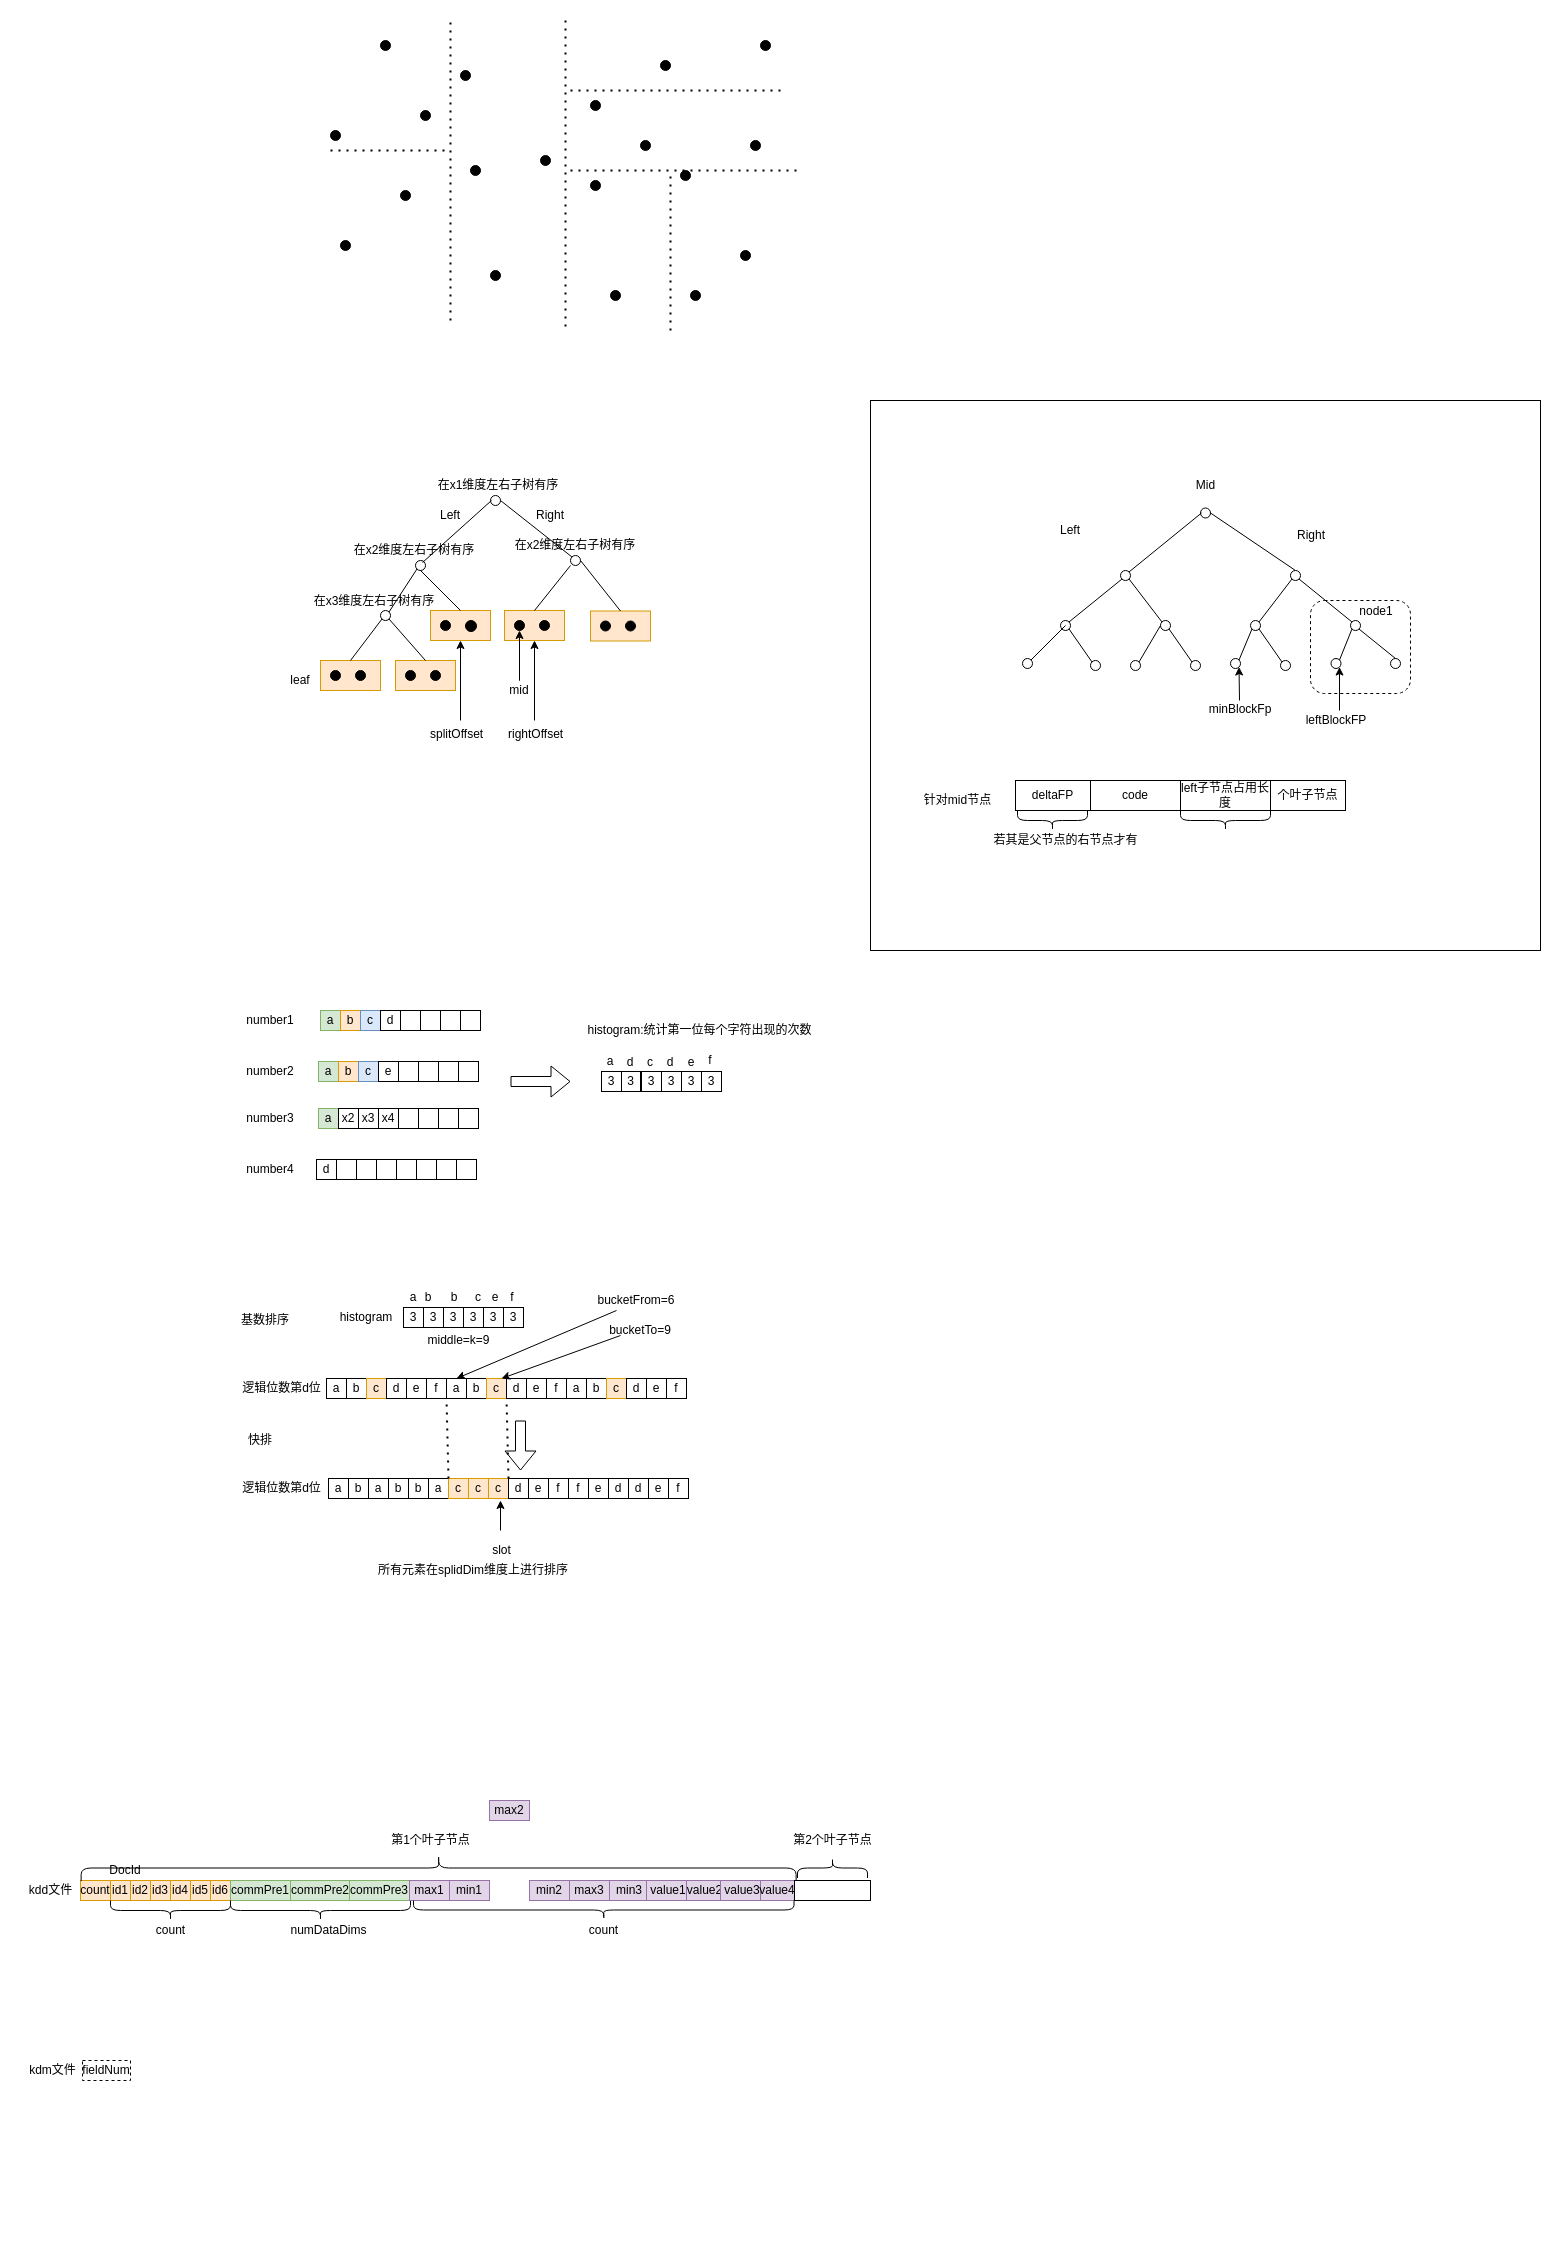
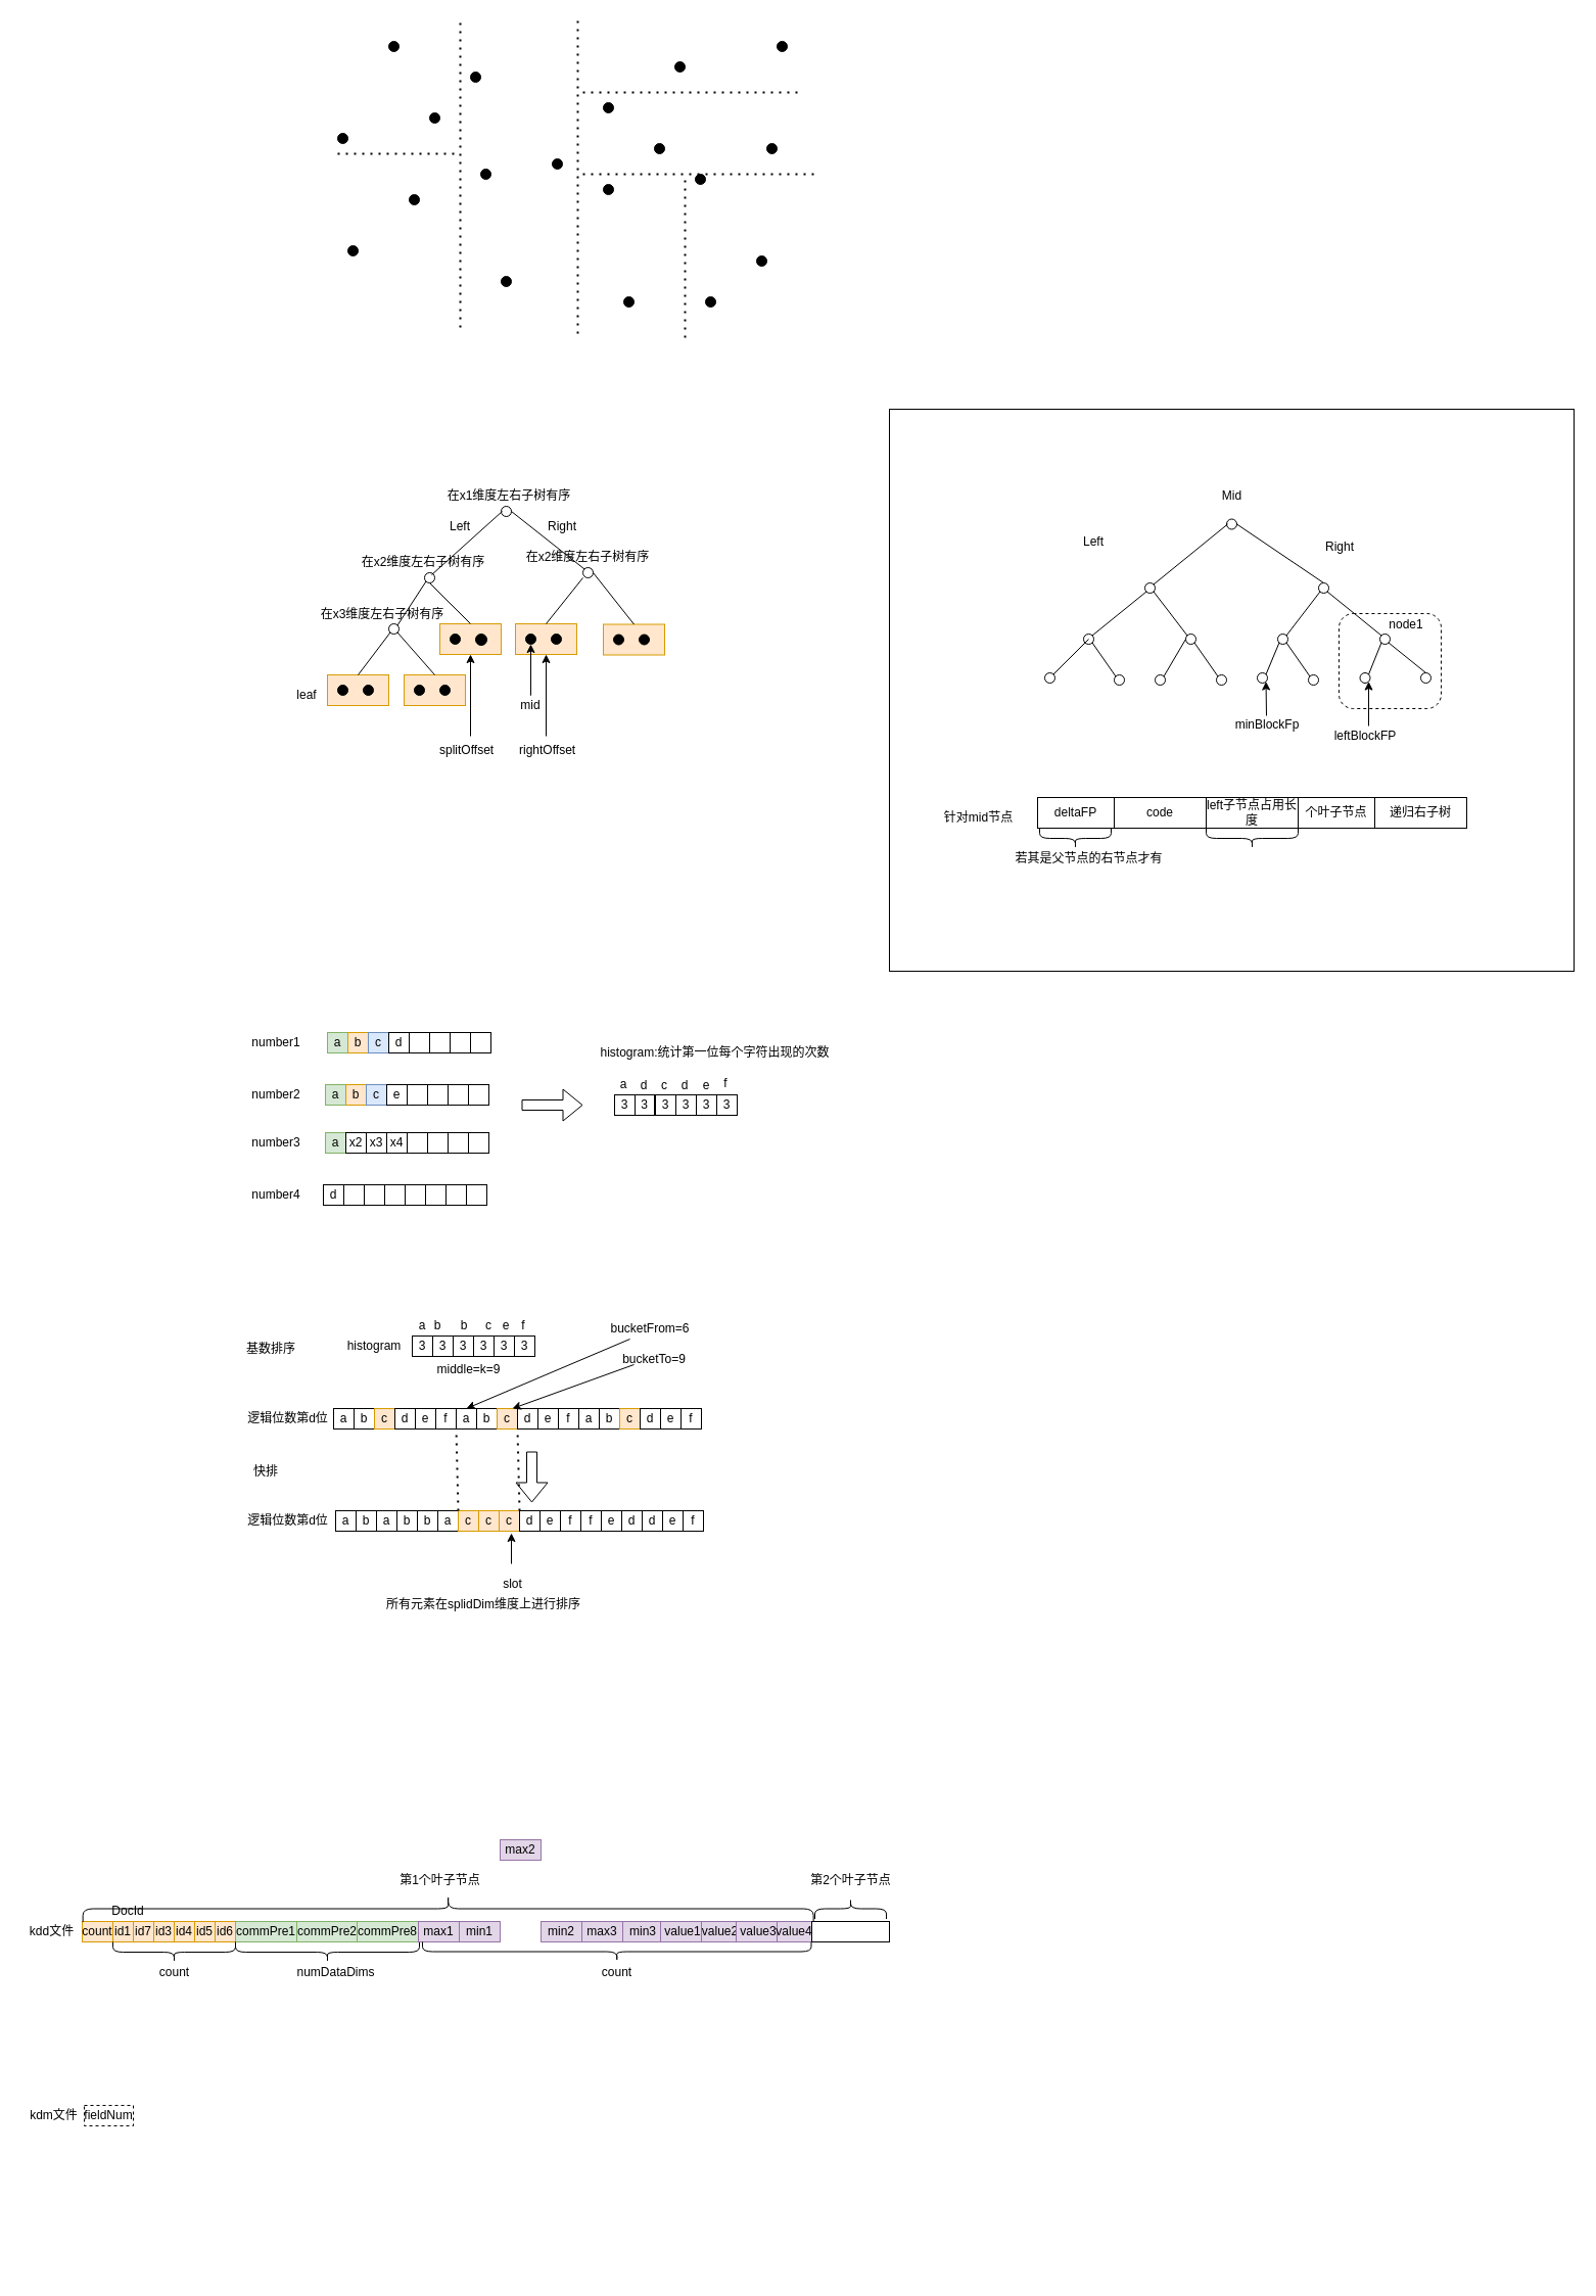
+ <mxCell id="261" value="递归右子树" style="rounded=0;whiteSpace=wrap;html=1;strokeColor=#000000;fillColor=#FFFFFF;" parent="1" vertex="1"><mxGeometry x="1345" y="780" width="90" height="30" as="geometry" /></mxCell>
- <mxCell id="187" value="id2" style="rounded=0;whiteSpace=wrap;html=1;fillColor=#ffe6cc;strokeColor=#d79b00;" parent="1" vertex="1"><mxGeometry x="130" y="1880" width="20" height="20" as="geometry" /></mxCell>
+ <mxCell id="187" value="id7" style="rounded=0;whiteSpace=wrap;html=1;fillColor=#ffe6cc;strokeColor=#d79b00;" parent="1" vertex="1"><mxGeometry x="130" y="1880" width="20" height="20" as="geometry" /></mxCell>
- <mxCell id="195" value="commPre3" style="rounded=0;whiteSpace=wrap;html=1;fillColor=#d5e8d4;strokeColor=#82b366;" parent="1" vertex="1"><mxGeometry x="349" y="1880" width="60" height="20" as="geometry" /></mxCell>
+ <mxCell id="195" value="commPre8" style="rounded=0;whiteSpace=wrap;html=1;fillColor=#d5e8d4;strokeColor=#82b366;" parent="1" vertex="1"><mxGeometry x="349" y="1880" width="60" height="20" as="geometry" /></mxCell>
